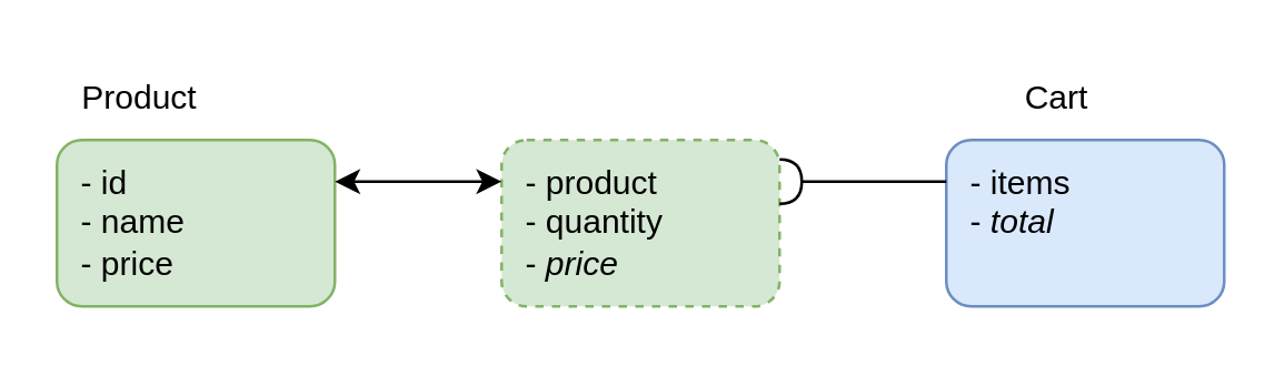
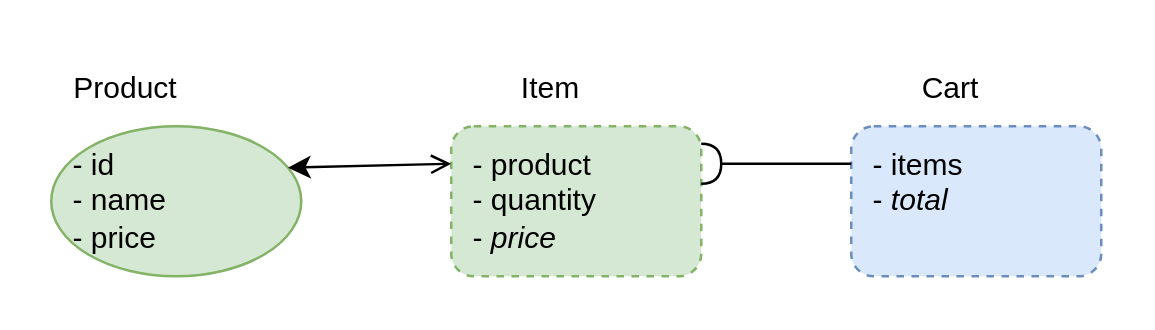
+ <mxCell id="8" value="Item" style="text;html=1;align=center;verticalAlign=middle;whiteSpace=wrap;rounded=0;" vertex="1" parent="1"><mxGeometry x="190" y="20" width="60" height="30" as="geometry" /></mxCell>
- <mxCell id="5" value="" style="endArrow=classic;startArrow=classic;html=1;rounded=0;exitX=1;exitY=0.25;exitDx=0;exitDy=0;entryX=0;entryY=0.25;entryDx=0;entryDy=0;" edge="1" parent="1" source="2" target="3"><mxGeometry width="50" height="50" relative="1" as="geometry"><mxPoint x="270" y="90" as="sourcePoint" /><mxPoint x="320" y="40" as="targetPoint" /></mxGeometry></mxCell>
+ <mxCell id="5" value="" style="endArrow=open;startArrow=classic;html=1;rounded=0;exitX=1;exitY=0.25;exitDx=0;exitDy=0;entryX=0;entryY=0.25;entryDx=0;entryDy=0;" edge="1" parent="1" source="2" target="3"><mxGeometry width="50" height="50" relative="1" as="geometry"><mxPoint x="270" y="90" as="sourcePoint" /><mxPoint x="320" y="40" as="targetPoint" /></mxGeometry></mxCell>
- <mxCell id="2" value="- id&lt;div&gt;- name&lt;/div&gt;&lt;div style=&quot;&quot;&gt;- price&lt;/div&gt;" style="rounded=1;whiteSpace=wrap;html=1;align=left;spacingLeft=7;verticalAlign=top;spacingTop=2;fillColor=#d5e8d4;strokeColor=#82b366;" vertex="1" parent="1"><mxGeometry x="20" y="50" width="100" height="60" as="geometry" /></mxCell>
+ <mxCell id="2" value="- id&lt;div&gt;- name&lt;/div&gt;&lt;div style=&quot;&quot;&gt;- price&lt;/div&gt;" style="ellipse;whiteSpace=wrap;html=1;align=left;spacingLeft=7;verticalAlign=top;spacingTop=2;fillColor=#d5e8d4;strokeColor=#82b366;" vertex="1" parent="1"><mxGeometry x="20" y="50" width="100" height="60" as="geometry" /></mxCell>
- <mxCell id="4" value="- items&lt;div&gt;- &lt;i&gt;total&lt;/i&gt;&lt;/div&gt;" style="rounded=1;whiteSpace=wrap;html=1;align=left;spacingLeft=7;verticalAlign=top;spacingTop=2;fillColor=#dae8fc;strokeColor=#6c8ebf;" vertex="1" parent="1"><mxGeometry x="340" y="50" width="100" height="60" as="geometry" /></mxCell>
+ <mxCell id="4" value="- items&lt;div&gt;- &lt;i&gt;total&lt;/i&gt;&lt;/div&gt;" style="rounded=1;whiteSpace=wrap;html=1;align=left;spacingLeft=7;verticalAlign=top;spacingTop=2;fillColor=#dae8fc;strokeColor=#6c8ebf;dashed=1;" vertex="1" parent="1"><mxGeometry x="340" y="50" width="100" height="60" as="geometry" /></mxCell>
